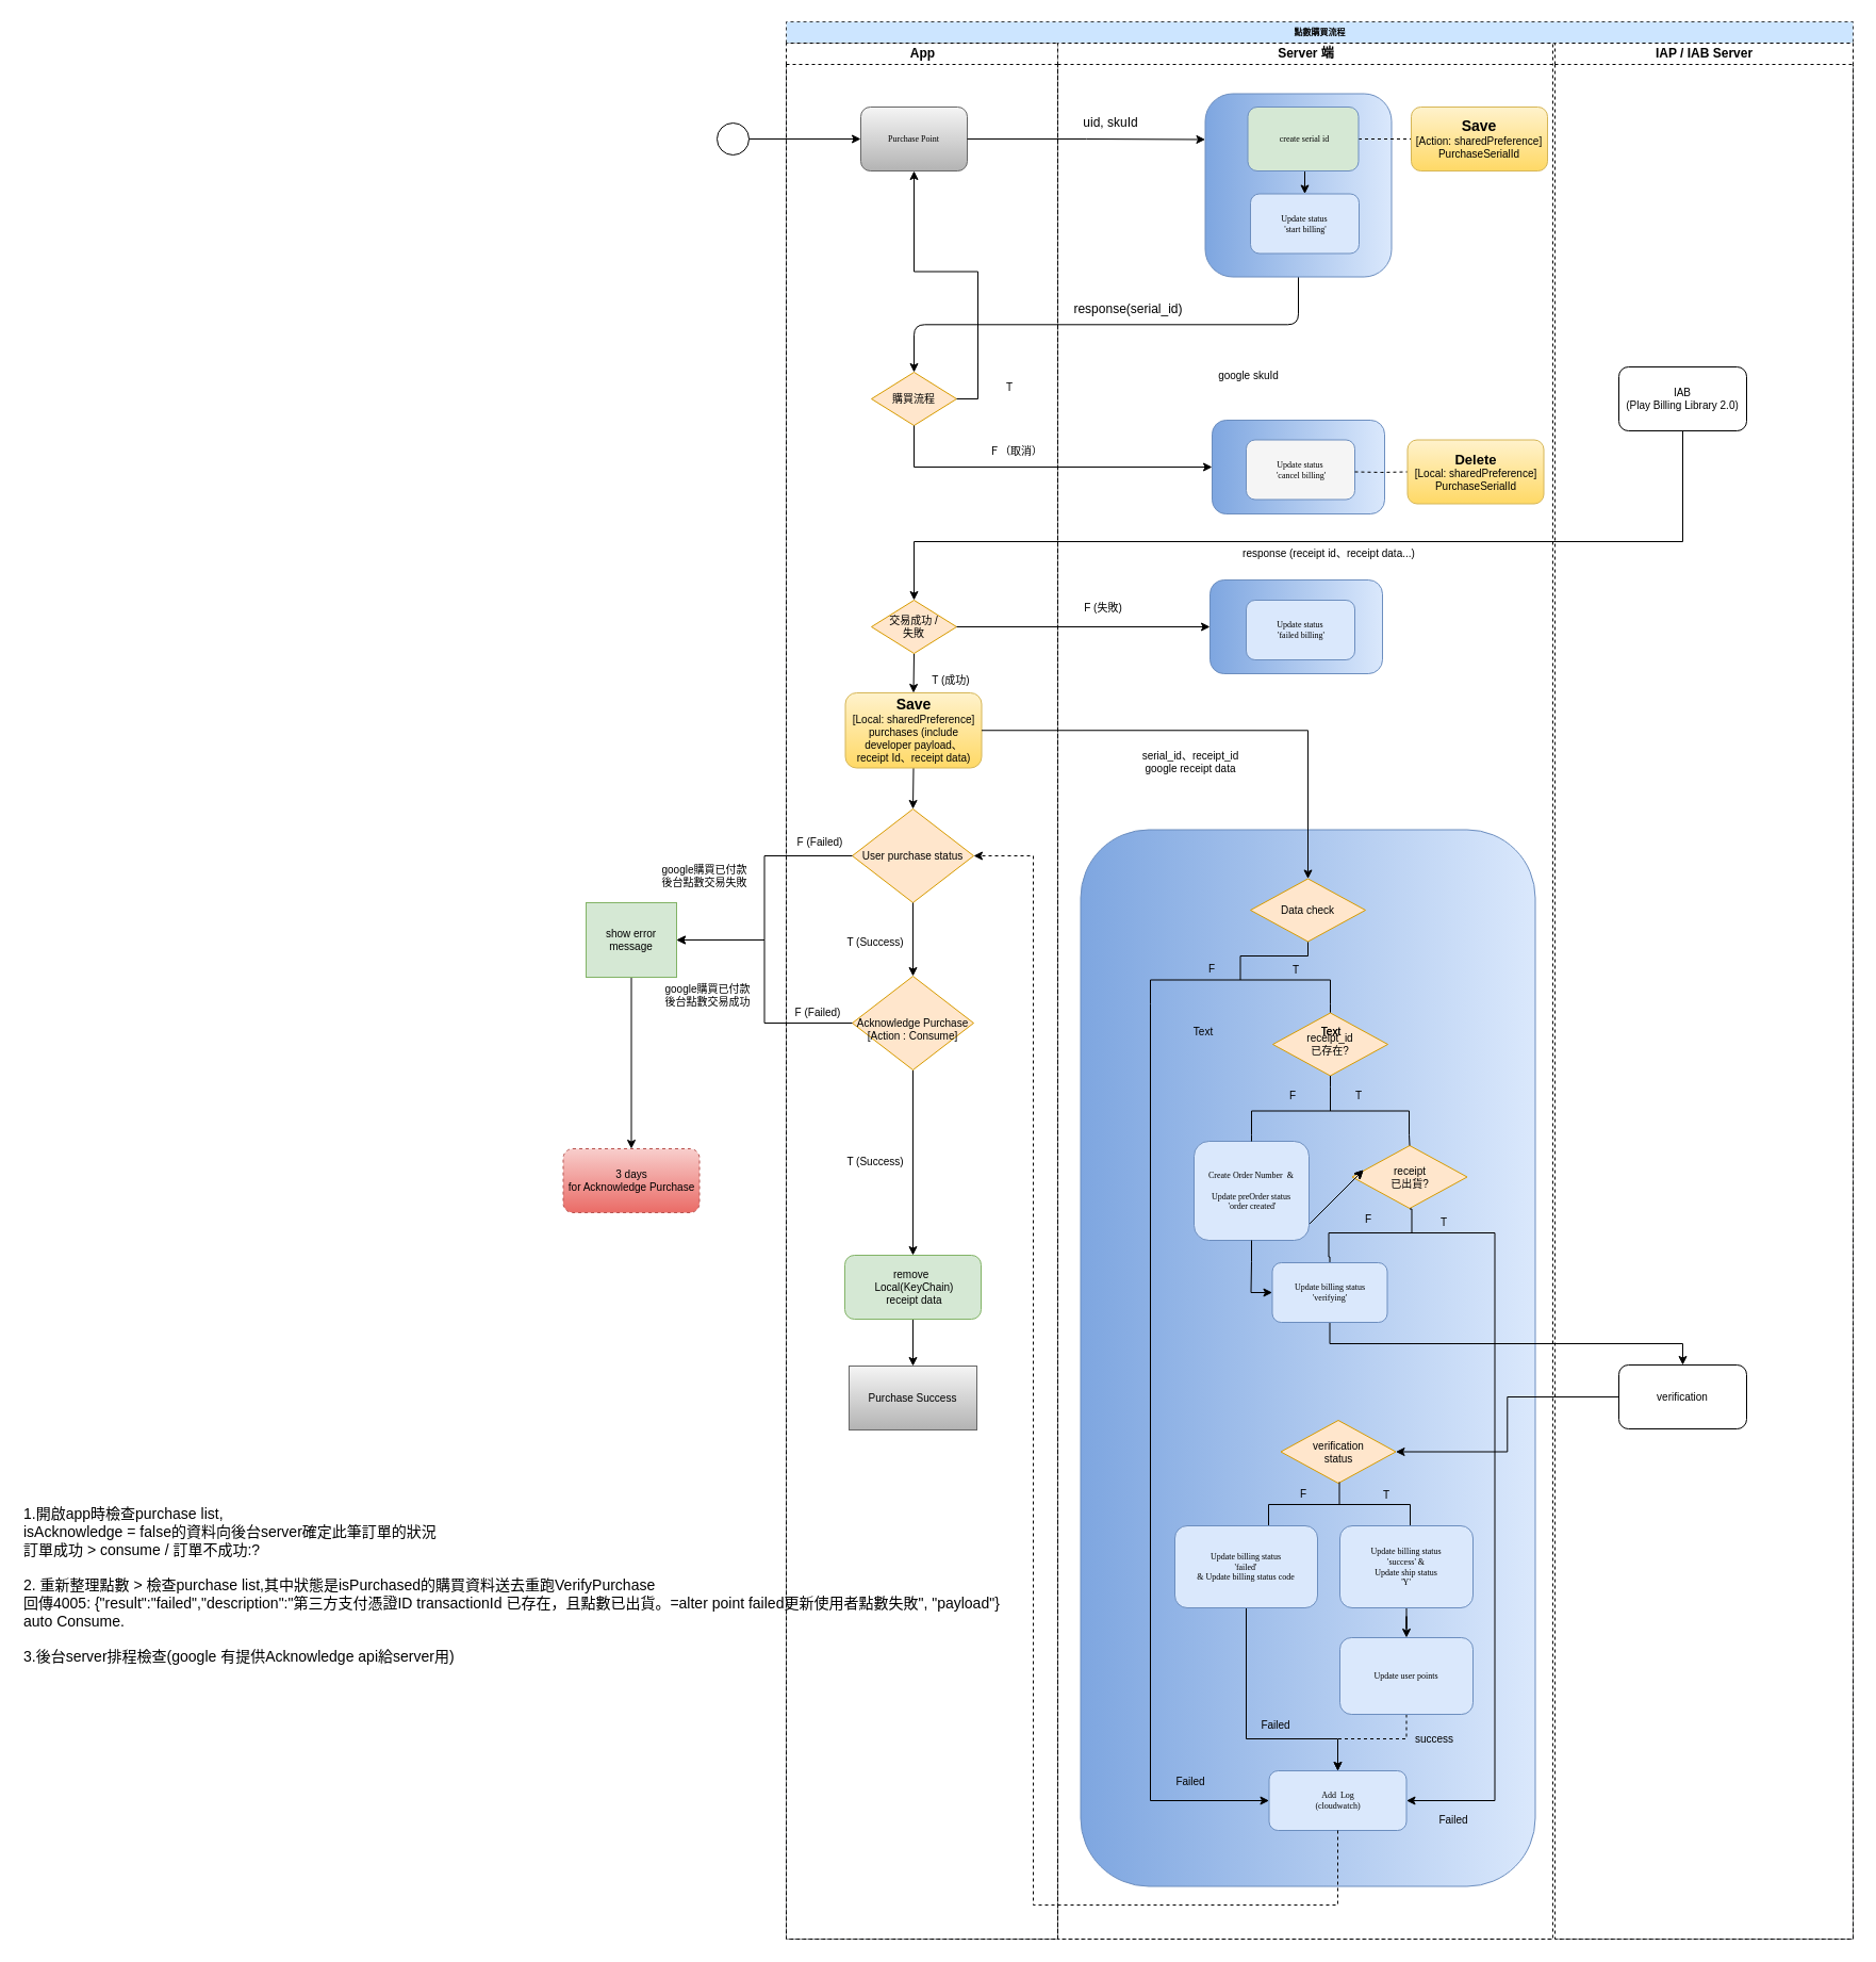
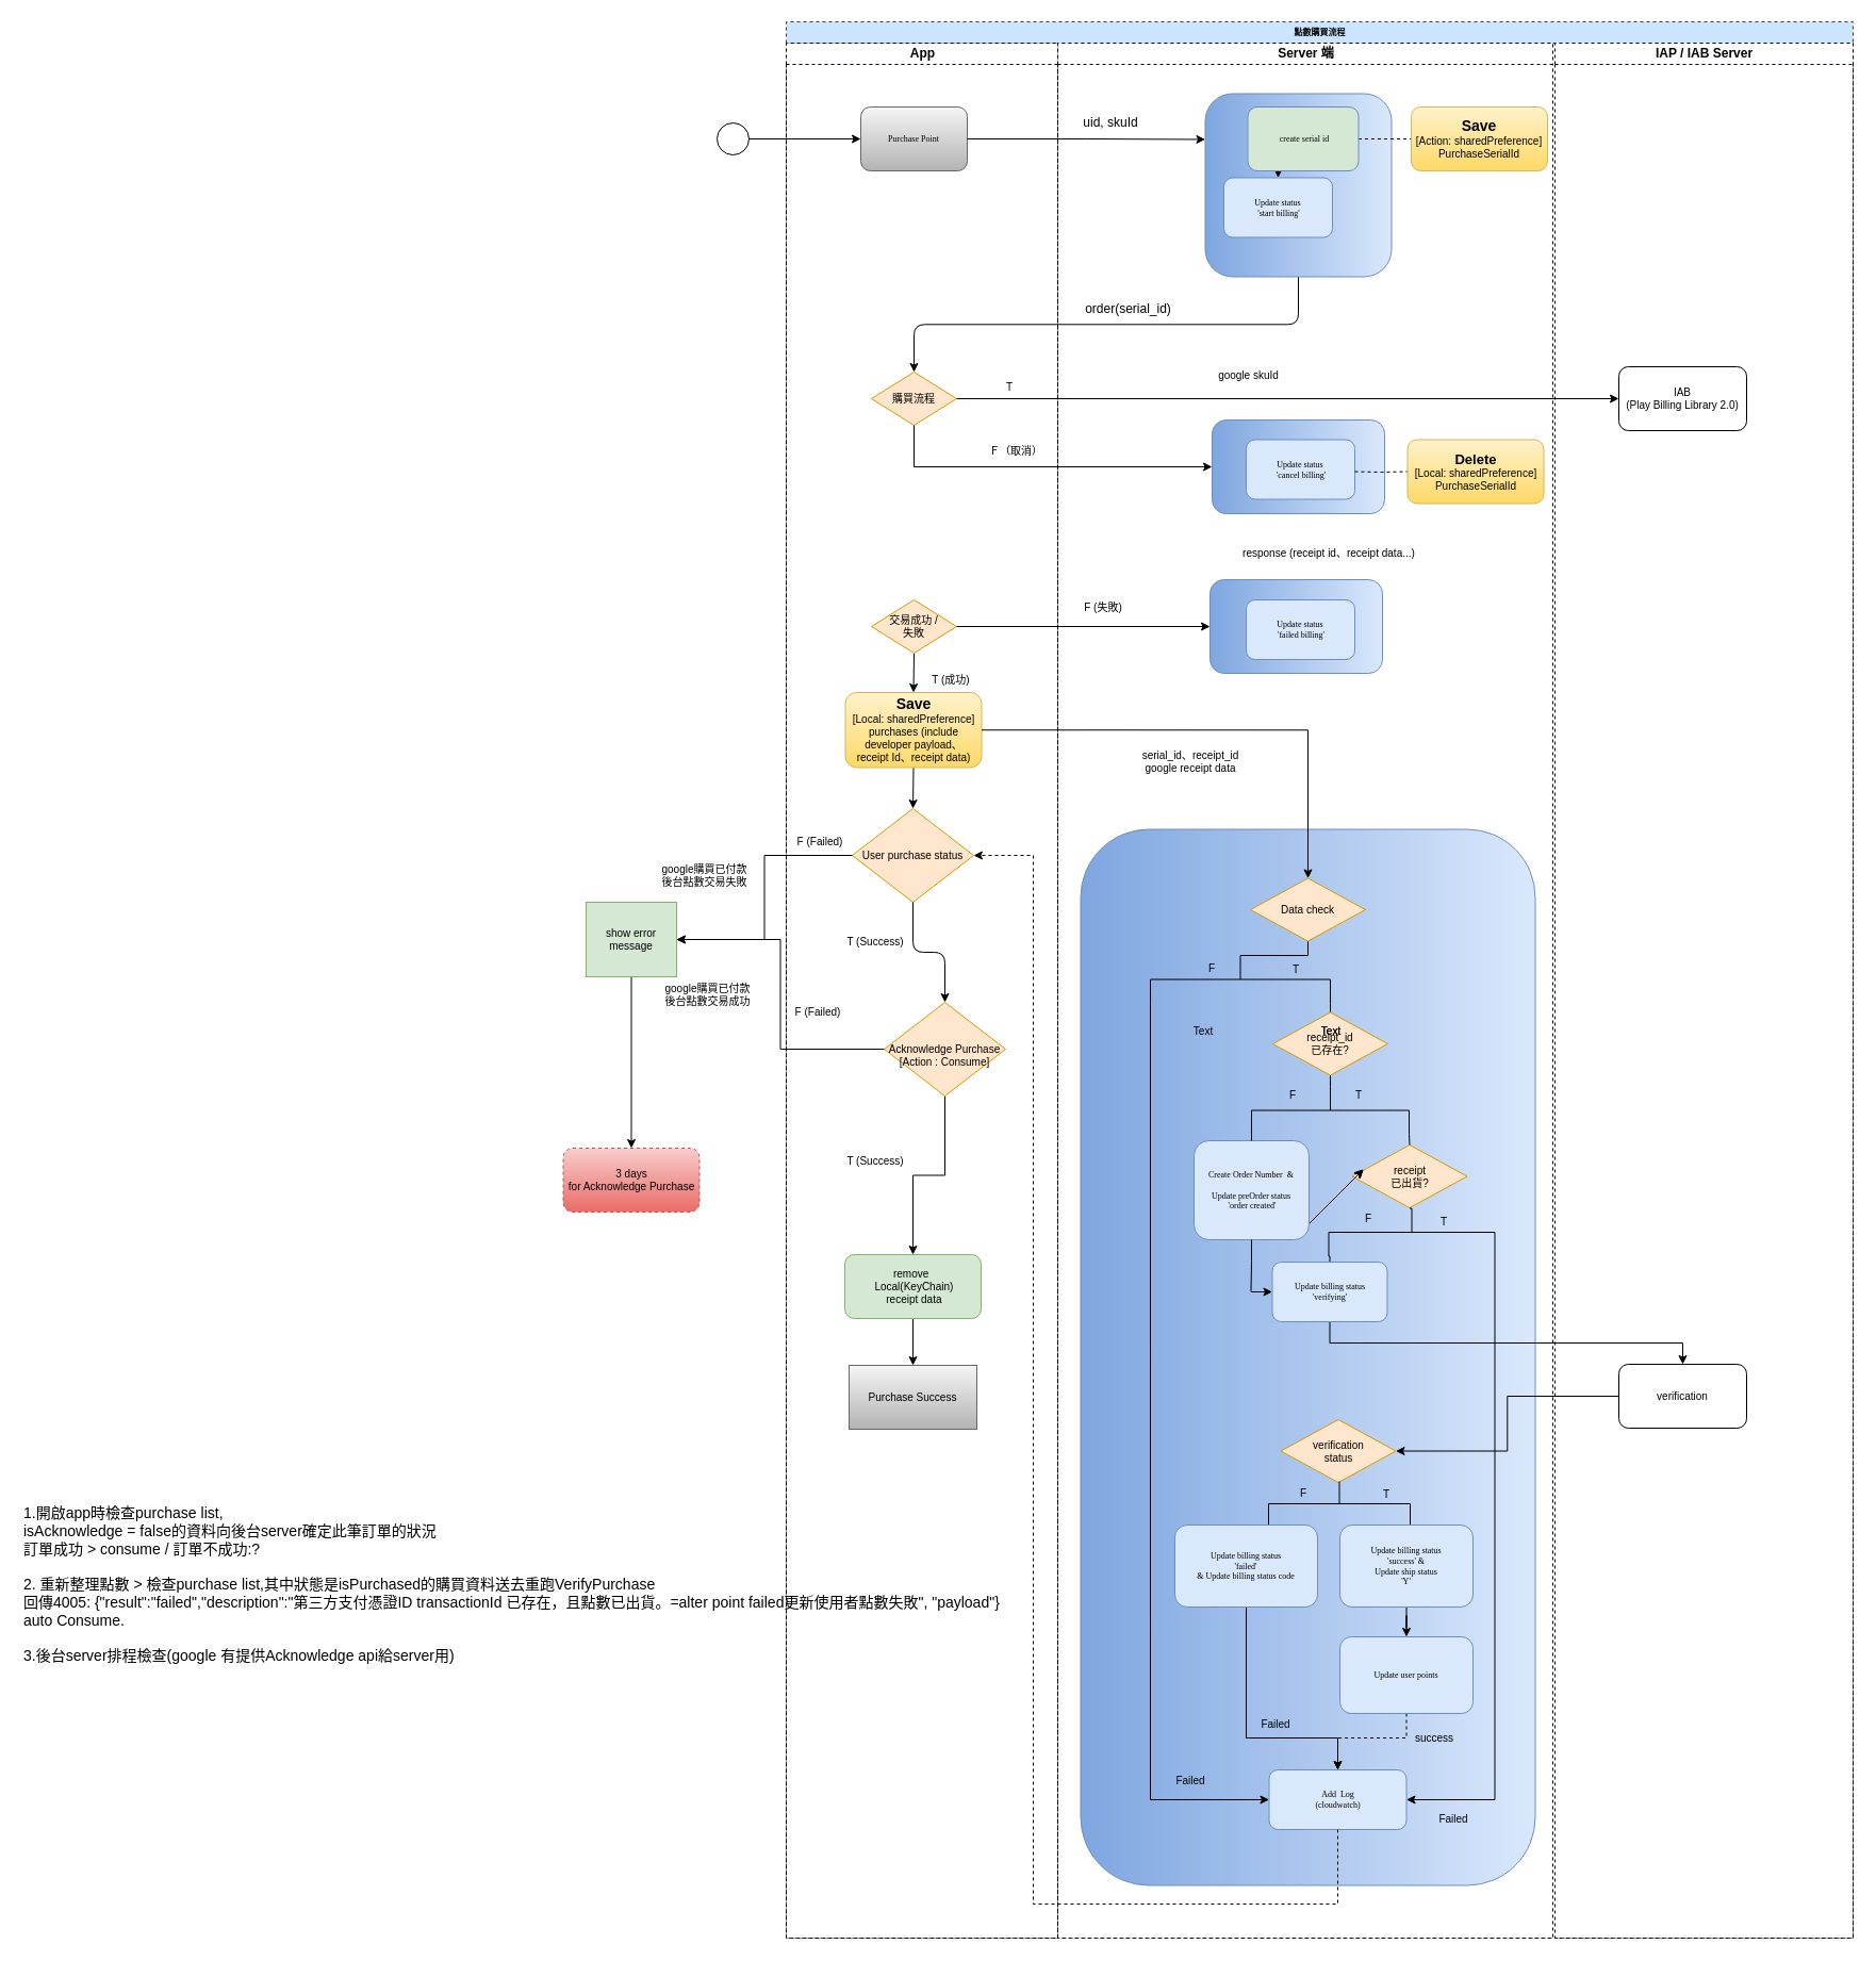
- <mxCell id="73" value="Update status&lt;br&gt;&amp;nbsp;'start billing'&lt;br&gt;" style="rounded=1;whiteSpace=wrap;html=1;shadow=0;labelBackgroundColor=none;strokeColor=#6c8ebf;strokeWidth=1;fillColor=#dae8fc;fontFamily=Verdana;fontSize=8;fontColor=#000000;align=center;" parent="28" vertex="1"><mxGeometry x="181" y="141.5" width="102" height="56" as="geometry" /></mxCell>
+ <mxCell id="73" value="Update status&lt;br&gt;&amp;nbsp;'start billing'&lt;br&gt;" style="rounded=1;whiteSpace=wrap;html=1;shadow=0;labelBackgroundColor=none;strokeColor=#6c8ebf;strokeWidth=1;fillColor=#dae8fc;fontFamily=Verdana;fontSize=8;fontColor=#000000;align=center;" parent="28" vertex="1"><mxGeometry x="156" y="126.5" width="102" height="56" as="geometry" /></mxCell>
- <mxCell id="26" style="edgeStyle=orthogonalEdgeStyle;rounded=0;html=1;exitX=1;exitY=0.5;startArrow=none;startFill=0;endArrow=classic;endFill=1;jettySize=auto;orthogonalLoop=1;strokeColor=#000000;strokeWidth=1;fontSize=16;fontColor=#000000;" parent="2" source="11" target="5" edge="1"><mxGeometry relative="1" as="geometry" /></mxCell>
+ <mxCell id="26" style="edgeStyle=orthogonalEdgeStyle;rounded=0;html=1;exitX=1;exitY=0.5;entryX=0;entryY=0.5;startArrow=none;startFill=0;endArrow=classic;endFill=1;jettySize=auto;orthogonalLoop=1;strokeColor=#000000;strokeWidth=1;fontSize=16;fontColor=#000000;" parent="2" source="11" target="37" edge="1"><mxGeometry relative="1" as="geometry" /></mxCell>
- <mxCell id="34" value="response(&lt;span&gt;serial_id&lt;/span&gt;)" style="text;html=1;strokeColor=none;fillColor=none;align=center;verticalAlign=middle;whiteSpace=wrap;rounded=0;dashed=1;dashPattern=1 2;fontSize=12;" parent="28" vertex="1"><mxGeometry x="8" y="235" width="117" height="30" as="geometry" /></mxCell>
+ <mxCell id="34" value="order(&lt;span&gt;serial_id&lt;/span&gt;)" style="text;html=1;strokeColor=none;fillColor=none;align=center;verticalAlign=middle;whiteSpace=wrap;rounded=0;dashed=1;dashPattern=1 2;fontSize=12;" parent="28" vertex="1"><mxGeometry x="8" y="235" width="117" height="30" as="geometry" /></mxCell>
- <mxCell id="80" value="Update status&lt;br&gt;&amp;nbsp;'cancel billing'&lt;br&gt;" style="rounded=1;whiteSpace=wrap;html=1;shadow=0;labelBackgroundColor=none;strokeColor=#6c8ebf;strokeWidth=1;fillColor=#f5f5f5;fontFamily=Verdana;fontSize=8;fontColor=#000000;align=center;" parent="28" vertex="1"><mxGeometry x="177" y="372.5" width="102" height="56" as="geometry" /></mxCell>
+ <mxCell id="80" value="Update status&lt;br&gt;&amp;nbsp;'cancel billing'&lt;br&gt;" style="rounded=1;whiteSpace=wrap;html=1;shadow=0;labelBackgroundColor=none;strokeColor=#6c8ebf;strokeWidth=1;fillColor=#dae8fc;fontFamily=Verdana;fontSize=8;fontColor=#000000;align=center;" parent="28" vertex="1"><mxGeometry x="177" y="372.5" width="102" height="56" as="geometry" /></mxCell>
- <mxCell id="94" style="edgeStyle=orthogonalEdgeStyle;rounded=0;html=1;exitX=0.5;exitY=1;entryX=0.5;entryY=0;endArrow=classic;endFill=1;jettySize=auto;orthogonalLoop=1;fontSize=9;" parent="2" source="37" target="16" edge="1"><mxGeometry relative="1" as="geometry"><Array as="points"><mxPoint x="842" y="488" /><mxPoint x="120" y="488" /></Array></mxGeometry></mxCell>
- <mxCell id="22" value="&lt;div&gt;&lt;br&gt;&lt;/div&gt;&lt;div&gt;Acknowledge Purchase&lt;br&gt;&lt;/div&gt;&lt;div&gt;[Action : Consume]&lt;br&gt;&lt;/div&gt;&lt;span&gt;&lt;/span&gt;" style="rhombus;whiteSpace=wrap;html=1;rounded=0;fontSize=10;fillColor=#ffe6cc;strokeColor=#d79b00;" vertex="1" parent="4"><mxGeometry x="62" y="876" width="114" height="88" as="geometry" /></mxCell>
+ <mxCell id="22" value="&lt;div&gt;&lt;br&gt;&lt;/div&gt;&lt;div&gt;Acknowledge Purchase&lt;br&gt;&lt;/div&gt;&lt;div&gt;[Action : Consume]&lt;br&gt;&lt;/div&gt;&lt;span&gt;&lt;/span&gt;" style="rhombus;whiteSpace=wrap;html=1;rounded=0;fontSize=10;fillColor=#ffe6cc;strokeColor=#d79b00;" vertex="1" parent="4"><mxGeometry x="92" y="901" width="114" height="88" as="geometry" /></mxCell>
